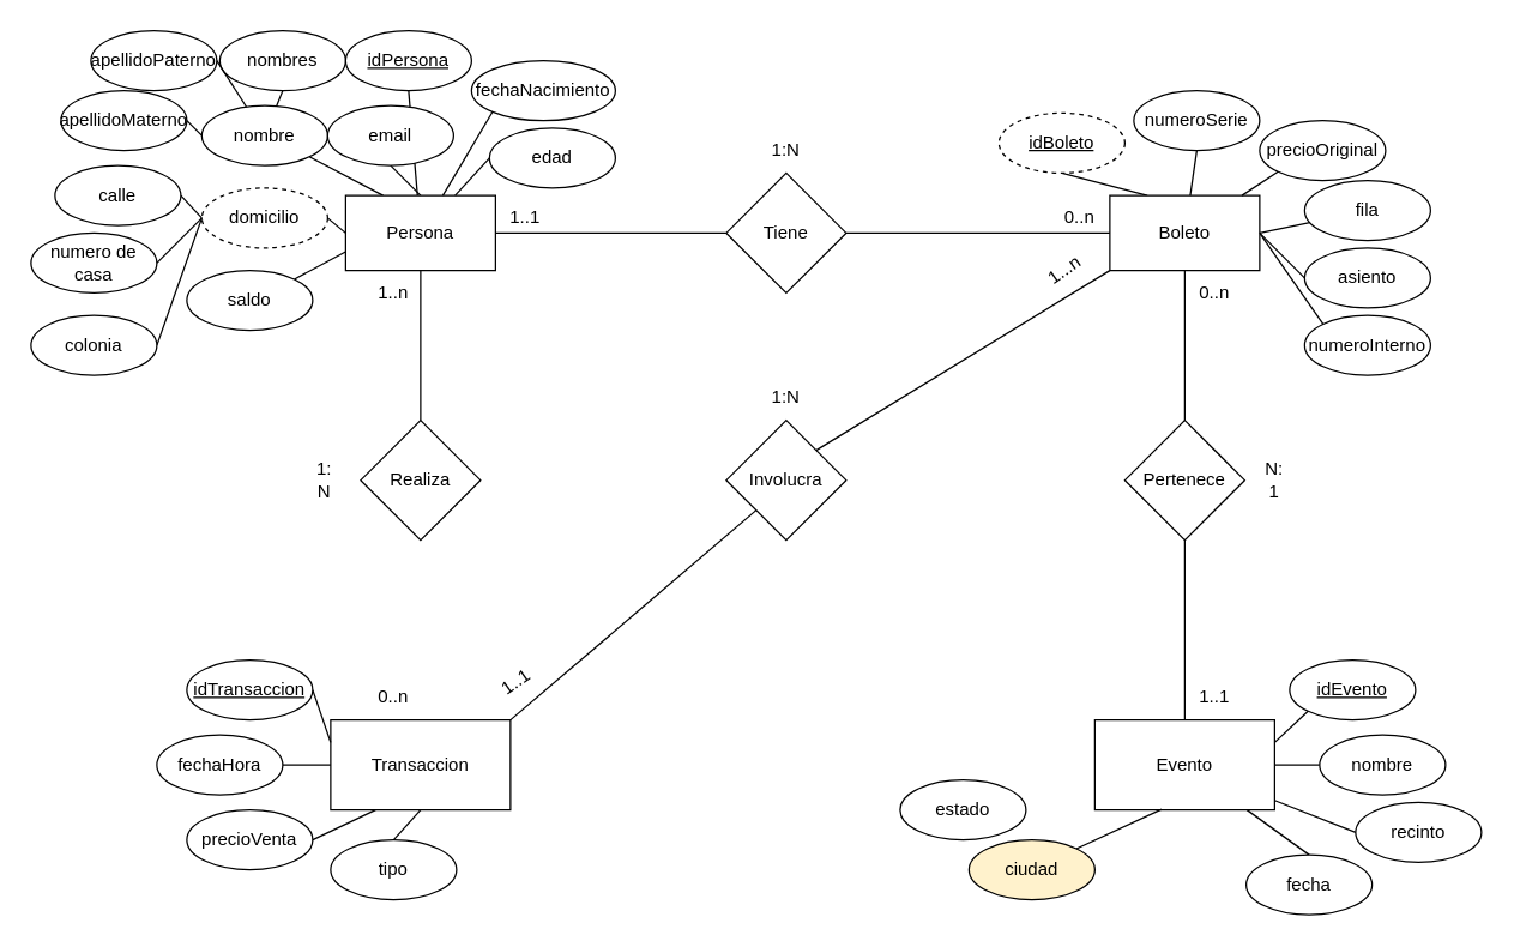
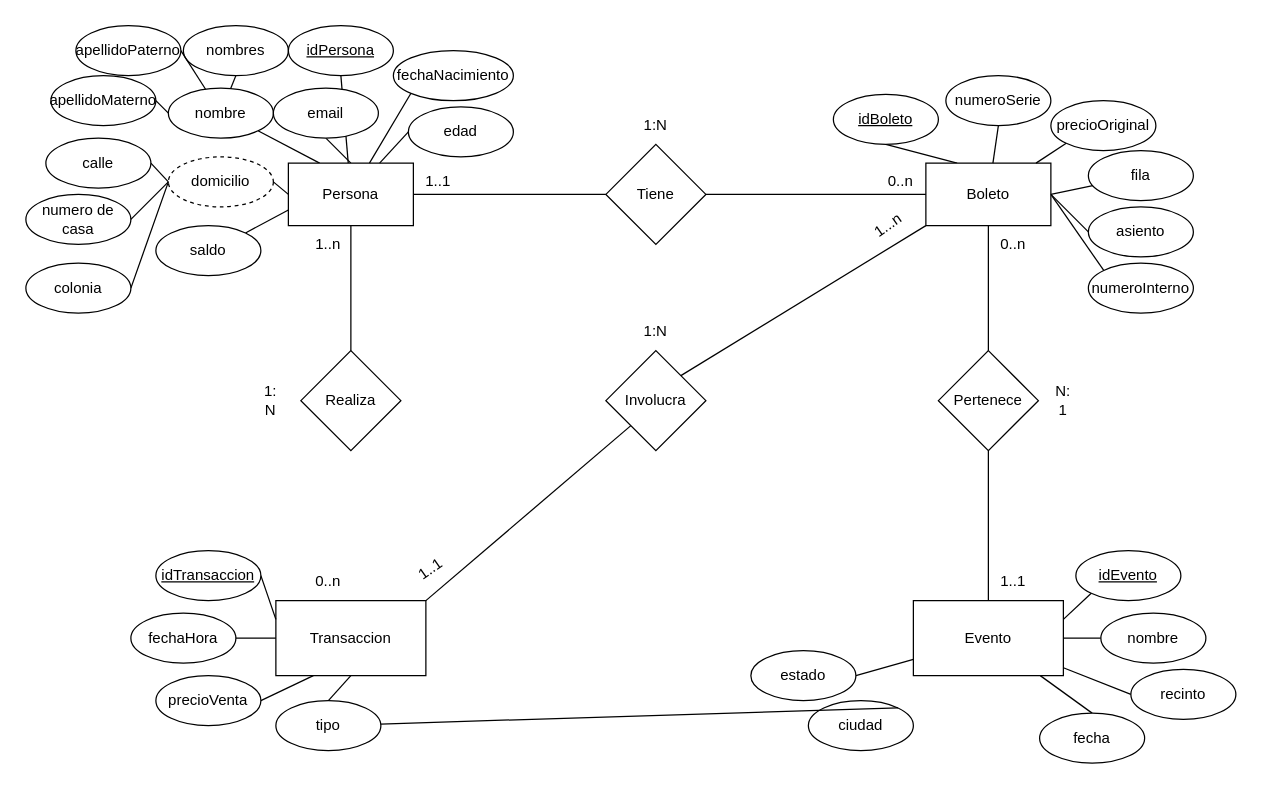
- <mxCell id="41" value="&lt;u&gt;idBoleto&lt;/u&gt;" style="ellipse;whiteSpace=wrap;html=1;dashed=1;" parent="1" vertex="1"><mxGeometry x="666" y="75" width="84" height="40" as="geometry" /></mxCell>
+ <mxCell id="41" value="&lt;u&gt;idBoleto&lt;/u&gt;" style="ellipse;whiteSpace=wrap;html=1;" parent="1" vertex="1"><mxGeometry x="666" y="75" width="84" height="40" as="geometry" /></mxCell>
+ <mxCell id="68" style="rounded=0;orthogonalLoop=1;jettySize=auto;html=1;exitX=1;exitY=0.5;exitDx=0;exitDy=0;endArrow=none;startFill=0;" edge="1" parent="1" source="69" target="44"><mxGeometry relative="1" as="geometry" /></mxCell>
- <mxCell id="70" style="rounded=0;orthogonalLoop=1;jettySize=auto;html=1;exitX=1;exitY=0;exitDx=0;exitDy=0;entryX=0.371;entryY=0.993;entryDx=0;entryDy=0;entryPerimeter=0;endArrow=none;startFill=0;" edge="1" parent="1" source="67" target="44"><mxGeometry relative="1" as="geometry" /></mxCell>
+ <mxCell id="70" style="rounded=0;orthogonalLoop=1;jettySize=auto;html=1;exitX=1;exitY=0;exitDx=0;exitDy=0;endArrow=none;startFill=0;" edge="1" parent="1" source="67" target="78"><mxGeometry relative="1" as="geometry" /></mxCell>
- <mxCell id="67" value="ciudad" style="ellipse;whiteSpace=wrap;html=1;fillColor=#fff2cc;" vertex="1" parent="1"><mxGeometry x="646" y="560" width="84" height="40" as="geometry" /></mxCell>
+ <mxCell id="67" value="ciudad" style="ellipse;whiteSpace=wrap;html=1;" vertex="1" parent="1"><mxGeometry x="646" y="560" width="84" height="40" as="geometry" /></mxCell>
